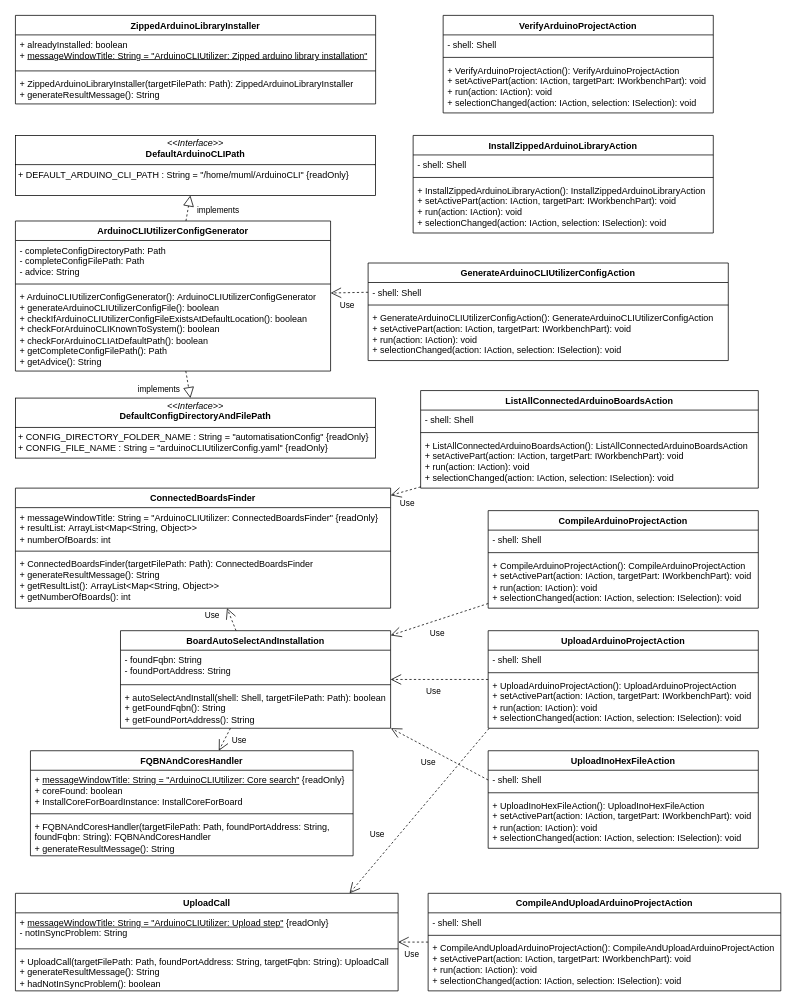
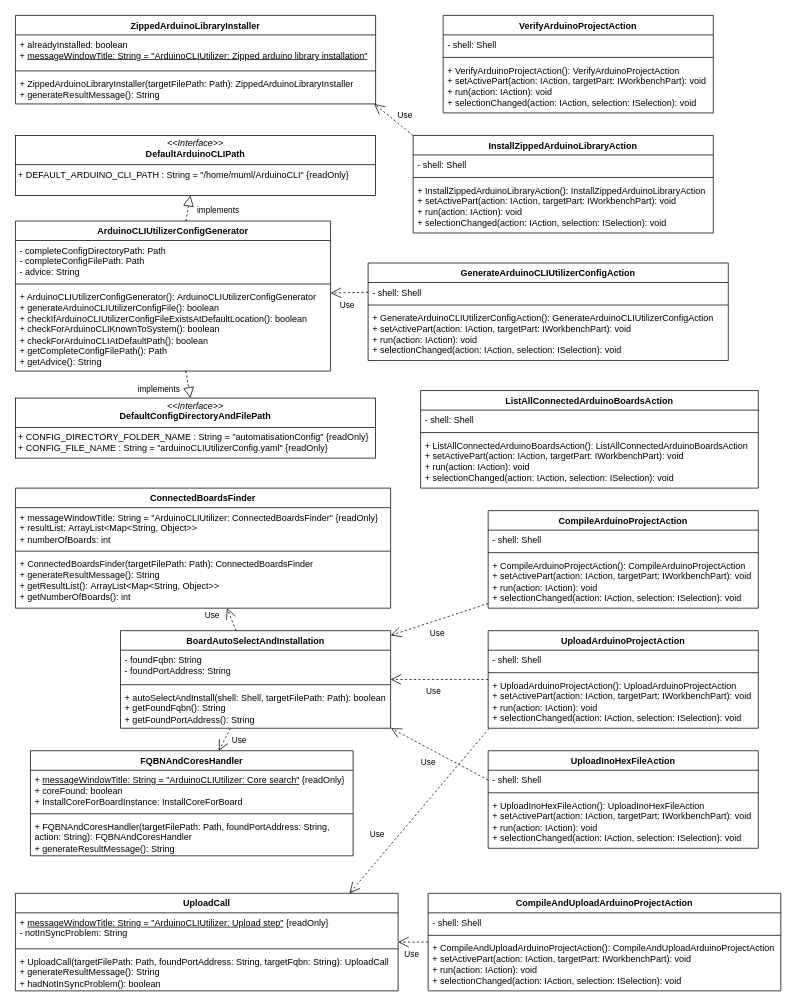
+ <mxCell id="71" value="Use" style="endArrow=open;endSize=12;dashed=1;html=1;rounded=0;entryX=0.996;entryY=1;entryDx=0;entryDy=0;entryPerimeter=0;exitX=0;exitY=0;exitDx=0;exitDy=0;" parent="1" source="66" target="40" edge="1"><mxGeometry x="-0.253" y="-15" width="160" relative="1" as="geometry"><mxPoint x="500" y="399" as="sourcePoint" /><mxPoint x="470" y="400" as="targetPoint" /><mxPoint x="-1" as="offset" /></mxGeometry></mxCell>
- <mxCell id="45" value="Use" style="endArrow=open;endSize=12;dashed=1;html=1;rounded=0;" parent="1" source="41" target="3" edge="1"><mxGeometry x="0.12" y="16" width="160" relative="1" as="geometry"><mxPoint x="228" y="846" as="sourcePoint" /><mxPoint x="151" y="850" as="targetPoint" /><mxPoint as="offset" /></mxGeometry></mxCell>
- <mxCell id="10" value="+ FQBNAndCoresHandler(targetFilePath: Path, foundPortAddress: String, foundFqbn: String): FQBNAndCoresHandler&lt;div&gt;+ generateResultMessage(): String&lt;br&gt;&lt;/div&gt;" style="text;strokeColor=none;fillColor=none;align=left;verticalAlign=top;spacingLeft=4;spacingRight=4;overflow=hidden;rotatable=0;points=[[0,0.5],[1,0.5]];portConstraint=eastwest;whiteSpace=wrap;html=1;" parent="7" vertex="1"><mxGeometry y="88" width="430" height="52" as="geometry" /></mxCell>
+ <mxCell id="10" value="+ FQBNAndCoresHandler(targetFilePath: Path, foundPortAddress: String, action: String): FQBNAndCoresHandler&lt;div&gt;+ generateResultMessage(): String&lt;br&gt;&lt;/div&gt;" style="text;strokeColor=none;fillColor=none;align=left;verticalAlign=top;spacingLeft=4;spacingRight=4;overflow=hidden;rotatable=0;points=[[0,0.5],[1,0.5]];portConstraint=eastwest;whiteSpace=wrap;html=1;" parent="7" vertex="1"><mxGeometry y="88" width="430" height="52" as="geometry" /></mxCell>
